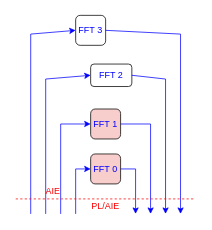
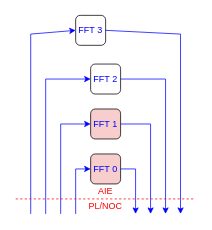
- <mxCell id="3" value="&lt;font color=&quot;#0000ff&quot;&gt;FFT 2&lt;/font&gt;" style="rounded=1;whiteSpace=wrap;html=1;" vertex="1" parent="1"><mxGeometry x="120" y="85" width="55" height="30" as="geometry" /></mxCell>
+ <mxCell id="3" value="&lt;font color=&quot;#0000ff&quot;&gt;FFT 2&lt;/font&gt;" style="rounded=1;whiteSpace=wrap;html=1;" vertex="1" parent="1"><mxGeometry x="120" y="85" width="40" height="40" as="geometry" /></mxCell>
- <mxCell id="15" value="&lt;font color=&quot;#ff0000&quot;&gt;AIE&lt;/font&gt;" style="text;html=1;strokeColor=none;fillColor=none;align=center;verticalAlign=middle;whiteSpace=wrap;rounded=0;" vertex="1" parent="1"><mxGeometry x="40" y="245" width="60" height="20" as="geometry" /></mxCell>
+ <mxCell id="15" value="&lt;font color=&quot;#ff0000&quot;&gt;AIE&lt;/font&gt;" style="text;html=1;strokeColor=none;fillColor=none;align=center;verticalAlign=middle;whiteSpace=wrap;rounded=0;" vertex="1" parent="1"><mxGeometry x="110" y="245" width="60" height="20" as="geometry" /></mxCell>
- <mxCell id="16" value="&lt;font color=&quot;#ff0000&quot;&gt;PL/AIE&lt;/font&gt;" style="text;html=1;strokeColor=none;fillColor=none;align=center;verticalAlign=middle;whiteSpace=wrap;rounded=0;" vertex="1" parent="1"><mxGeometry x="110" y="265" width="60" height="20" as="geometry" /></mxCell>
+ <mxCell id="16" value="&lt;font color=&quot;#ff0000&quot;&gt;PL/NOC&lt;/font&gt;" style="text;html=1;strokeColor=none;fillColor=none;align=center;verticalAlign=middle;whiteSpace=wrap;rounded=0;" vertex="1" parent="1"><mxGeometry x="110" y="265" width="60" height="20" as="geometry" /></mxCell>
